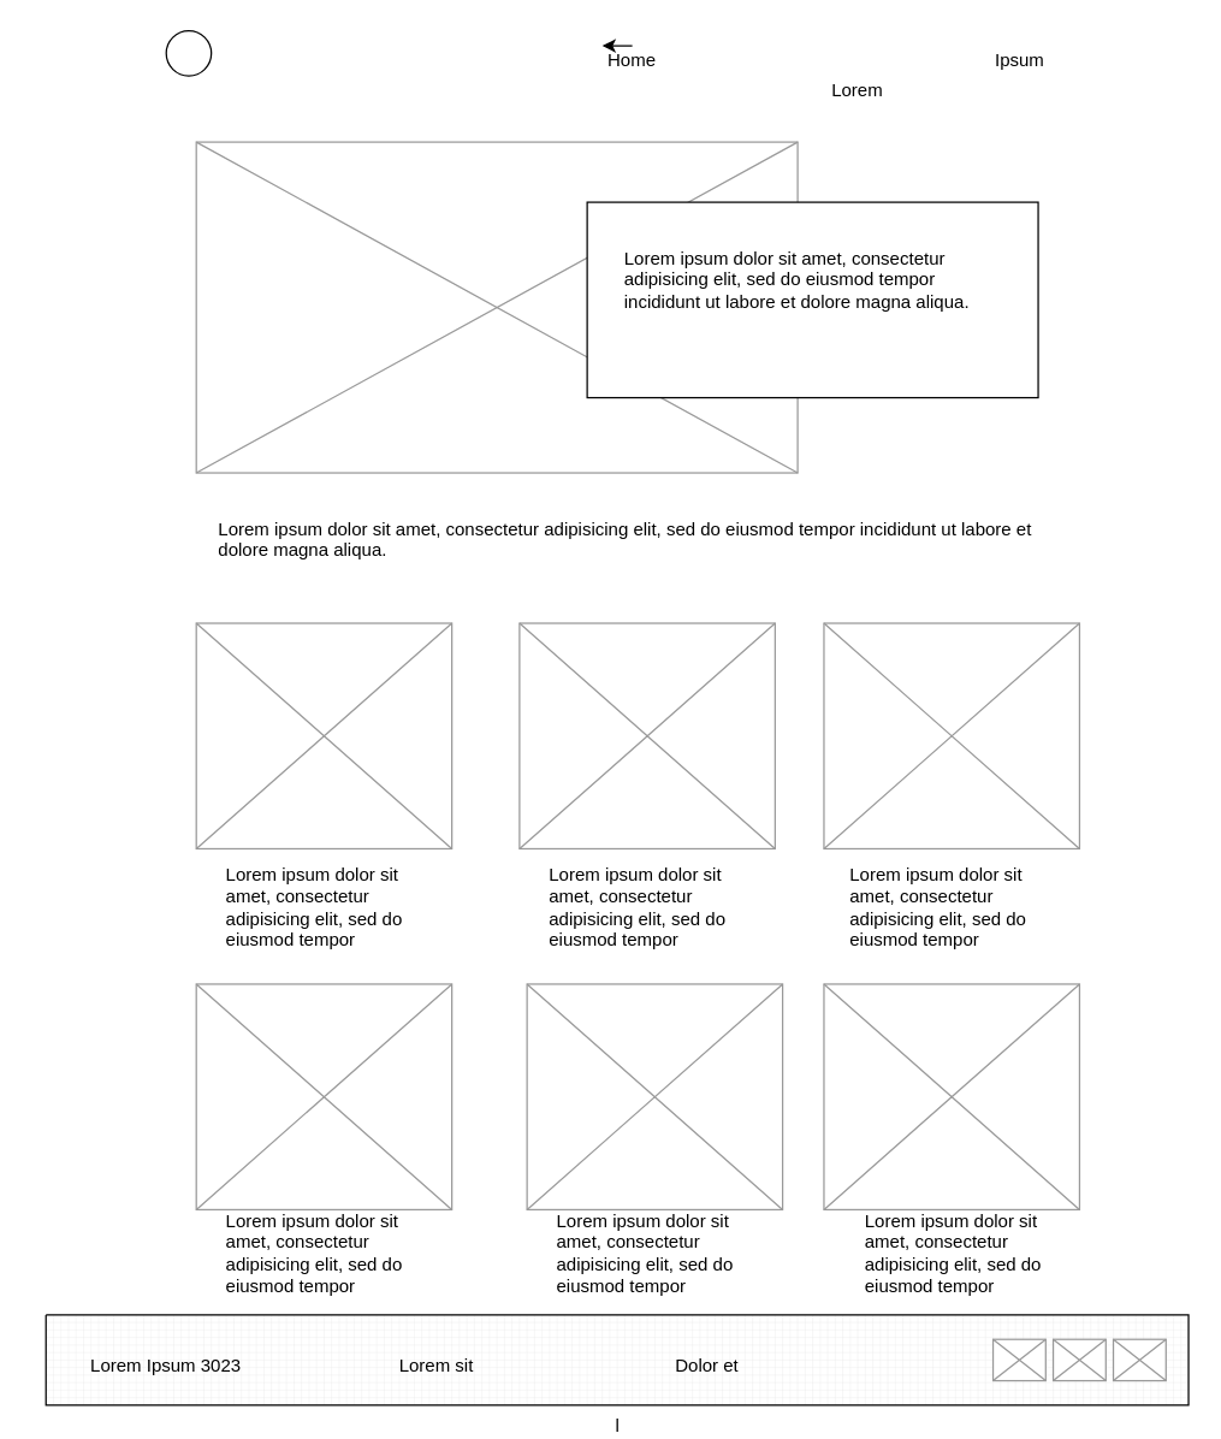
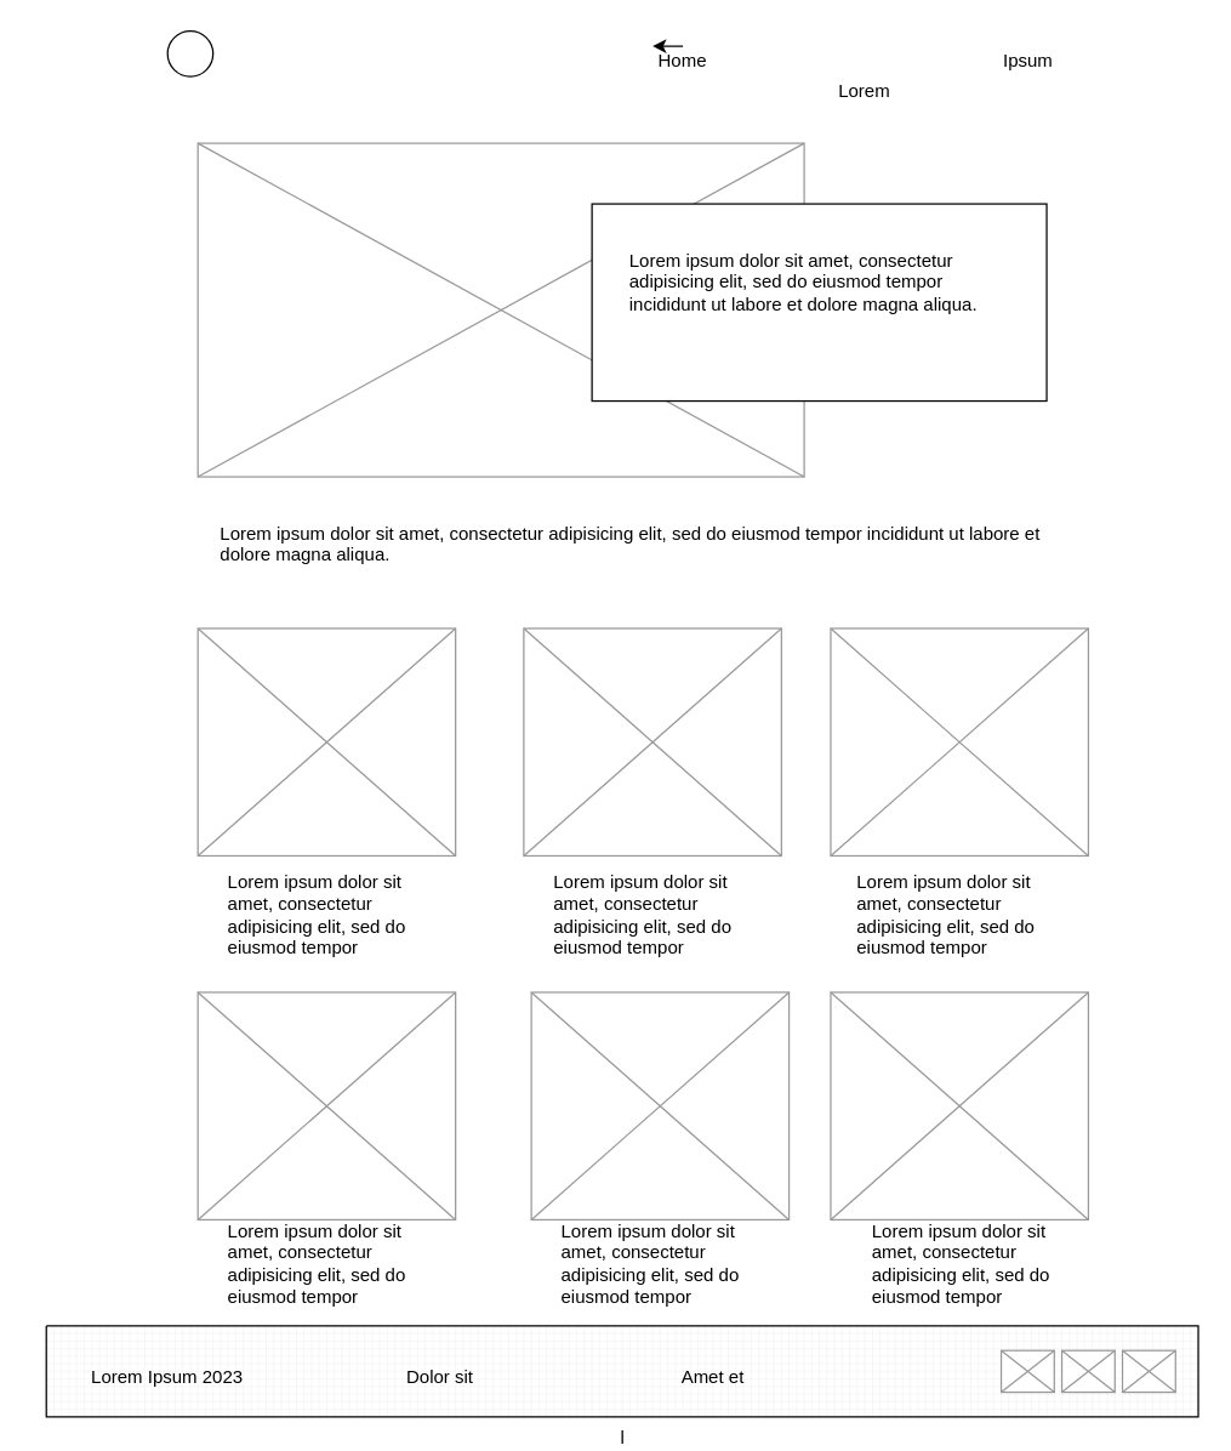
- <mxCell id="8" value="Home" style="text;html=1;strokeColor=none;fillColor=none;align=center;verticalAlign=middle;whiteSpace=wrap;overflow=hidden;" parent="1" vertex="1"><mxGeometry x="380" y="30" width="80" height="20" as="geometry" /></mxCell>
+ <mxCell id="8" value="Home" style="text;html=1;strokeColor=none;fillColor=none;align=center;verticalAlign=middle;whiteSpace=wrap;overflow=hidden;" parent="1" vertex="1"><mxGeometry x="410" y="30" width="80" height="20" as="geometry" /></mxCell>
- <mxCell id="11" value="Lorem Ipsum 3023" style="text;html=1;strokeColor=none;fillColor=none;align=center;verticalAlign=middle;whiteSpace=wrap;overflow=hidden;" parent="1" vertex="1"><mxGeometry x="20" y="897.75" width="180" height="20" as="geometry" /></mxCell>
+ <mxCell id="11" value="Lorem Ipsum 2023" style="text;html=1;strokeColor=none;fillColor=none;align=center;verticalAlign=middle;whiteSpace=wrap;overflow=hidden;" parent="1" vertex="1"><mxGeometry x="20" y="897.75" width="180" height="20" as="geometry" /></mxCell>
- <mxCell id="12" value="Lorem sit" style="text;html=1;strokeColor=none;fillColor=none;align=center;verticalAlign=middle;whiteSpace=wrap;overflow=hidden;" parent="1" vertex="1"><mxGeometry x="200" y="897.75" width="180" height="20" as="geometry" /></mxCell>
+ <mxCell id="12" value="Dolor sit" style="text;html=1;strokeColor=none;fillColor=none;align=center;verticalAlign=middle;whiteSpace=wrap;overflow=hidden;" parent="1" vertex="1"><mxGeometry x="200" y="897.75" width="180" height="20" as="geometry" /></mxCell>
- <mxCell id="13" value="Dolor et" style="text;html=1;strokeColor=none;fillColor=none;align=center;verticalAlign=middle;whiteSpace=wrap;overflow=hidden;" parent="1" vertex="1"><mxGeometry x="380" y="897.75" width="180" height="20" as="geometry" /></mxCell>
+ <mxCell id="13" value="Amet et" style="text;html=1;strokeColor=none;fillColor=none;align=center;verticalAlign=middle;whiteSpace=wrap;overflow=hidden;" parent="1" vertex="1"><mxGeometry x="380" y="897.75" width="180" height="20" as="geometry" /></mxCell>
